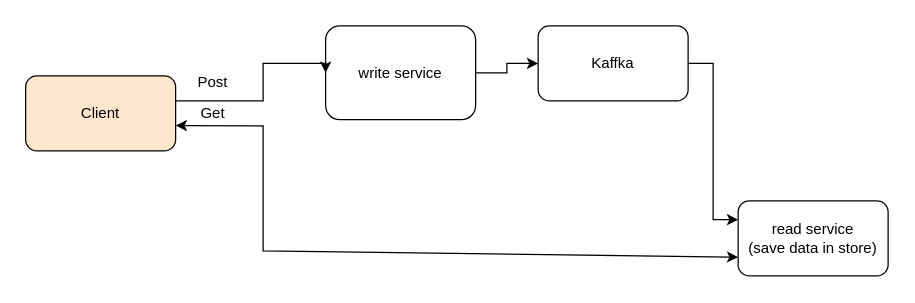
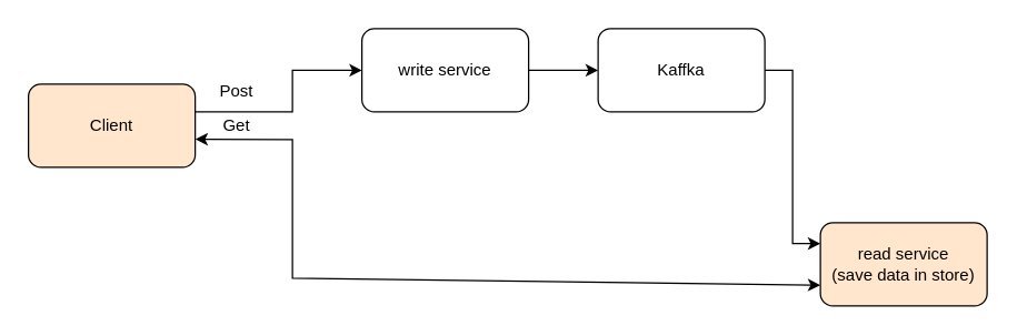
- <mxCell id="6" value="write service" style="rounded=1;whiteSpace=wrap;html=1;" parent="1" vertex="1"><mxGeometry x="260" y="20" width="120" height="75" as="geometry" /></mxCell>
+ <mxCell id="6" value="write service" style="rounded=1;whiteSpace=wrap;html=1;" parent="1" vertex="1"><mxGeometry x="260" y="20" width="120" height="60" as="geometry" /></mxCell>
- <mxCell id="4" value="read service&lt;br&gt;(save data in store)" style="rounded=1;whiteSpace=wrap;html=1;" parent="1" vertex="1"><mxGeometry x="590" y="160" width="120" height="60" as="geometry" /></mxCell>
+ <mxCell id="4" value="read service&lt;br&gt;(save data in store)" style="rounded=1;whiteSpace=wrap;html=1;fillColor=#ffe6cc;" parent="1" vertex="1"><mxGeometry x="590" y="160" width="120" height="60" as="geometry" /></mxCell>
